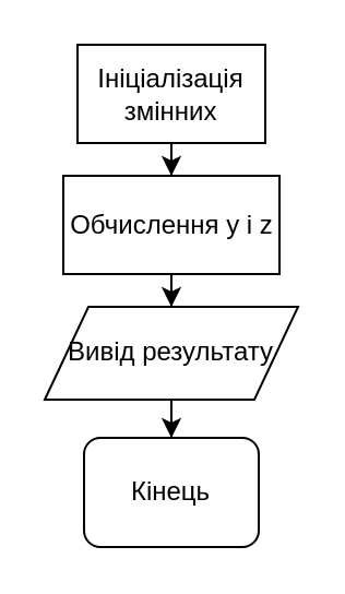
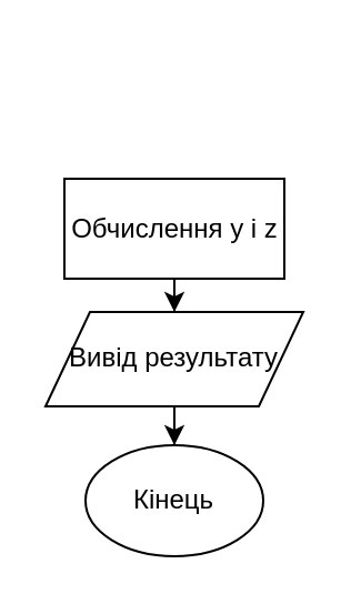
- <mxCell id="3" value="Ініціалізація змінних" style="whiteSpace=wrap;html=1;" vertex="1" parent="1"><mxGeometry x="35" y="20" width="86" height="45" as="geometry" /></mxCell>
- <mxCell id="2" value="" style="edgeStyle=orthogonalEdgeStyle;rounded=0;orthogonalLoop=1;jettySize=auto;html=1;" edge="1" parent="1" source="3" target="5"><mxGeometry relative="1" as="geometry" /></mxCell>
- <mxCell id="8" value="Кінець" style="whiteSpace=wrap;html=1;rounded=1;" vertex="1" parent="1"><mxGeometry x="38" y="200" width="80" height="50" as="geometry" /></mxCell>
+ <mxCell id="8" value="Кінець" style="ellipse;whiteSpace=wrap;html=1;" vertex="1" parent="1"><mxGeometry x="38" y="200" width="80" height="50" as="geometry" /></mxCell>
